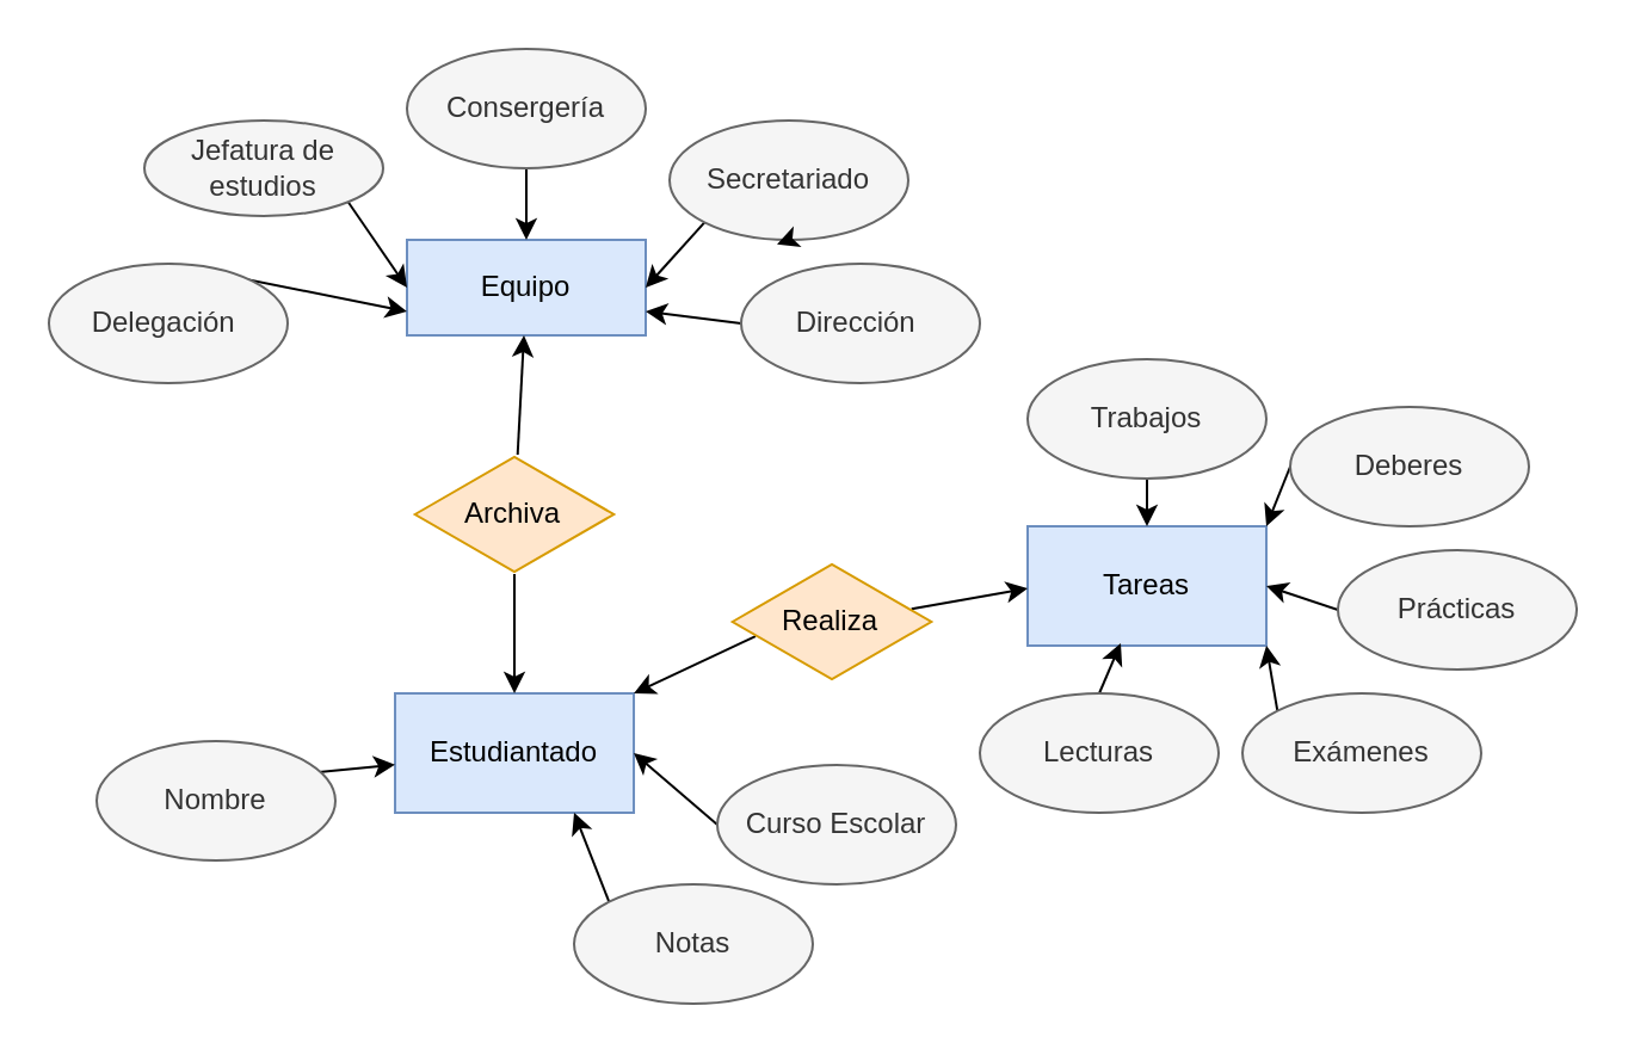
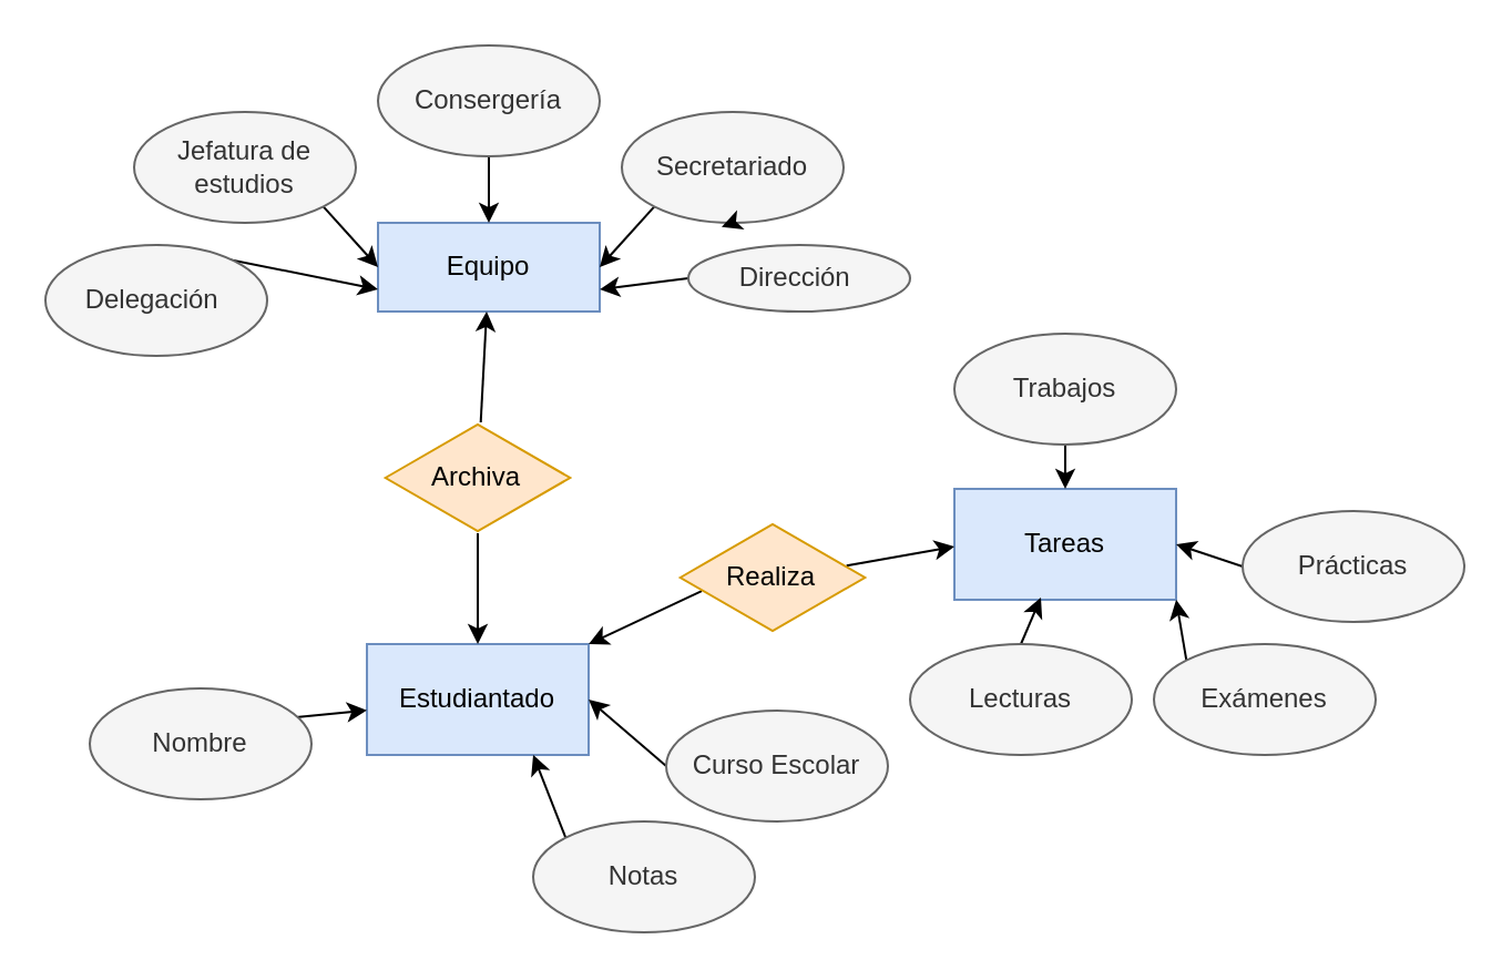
- <mxCell id="8" value="Jefatura de estudios" style="ellipse;whiteSpace=wrap;html=1;fillColor=#f5f5f5;fontColor=#333333;strokeColor=#666666;" vertex="1" parent="1"><mxGeometry x="60" y="50" width="100" height="40" as="geometry" /></mxCell>
+ <mxCell id="8" value="Jefatura de estudios" style="ellipse;whiteSpace=wrap;html=1;fillColor=#f5f5f5;fontColor=#333333;strokeColor=#666666;" vertex="1" parent="1"><mxGeometry x="60" y="50" width="100" height="50" as="geometry" /></mxCell>
- <mxCell id="11" value="Dirección&amp;nbsp;" style="ellipse;whiteSpace=wrap;html=1;fillColor=#f5f5f5;fontColor=#333333;strokeColor=#666666;" vertex="1" parent="1"><mxGeometry x="310" y="110" width="100" height="50" as="geometry" /></mxCell>
+ <mxCell id="11" value="Dirección&amp;nbsp;" style="ellipse;whiteSpace=wrap;html=1;fillColor=#f5f5f5;fontColor=#333333;strokeColor=#666666;" vertex="1" parent="1"><mxGeometry x="310" y="110" width="100" height="30" as="geometry" /></mxCell>
- <mxCell id="26" value="Deberes" style="ellipse;whiteSpace=wrap;html=1;fillColor=#f5f5f5;fontColor=#333333;strokeColor=#666666;" vertex="1" parent="1"><mxGeometry x="540" y="170" width="100" height="50" as="geometry" /></mxCell>
- <mxCell id="25" style="edgeStyle=none;html=1;exitX=0;exitY=0.5;exitDx=0;exitDy=0;entryX=1;entryY=0;entryDx=0;entryDy=0;" edge="1" parent="1" source="26" target="24"><mxGeometry relative="1" as="geometry" /></mxCell>
